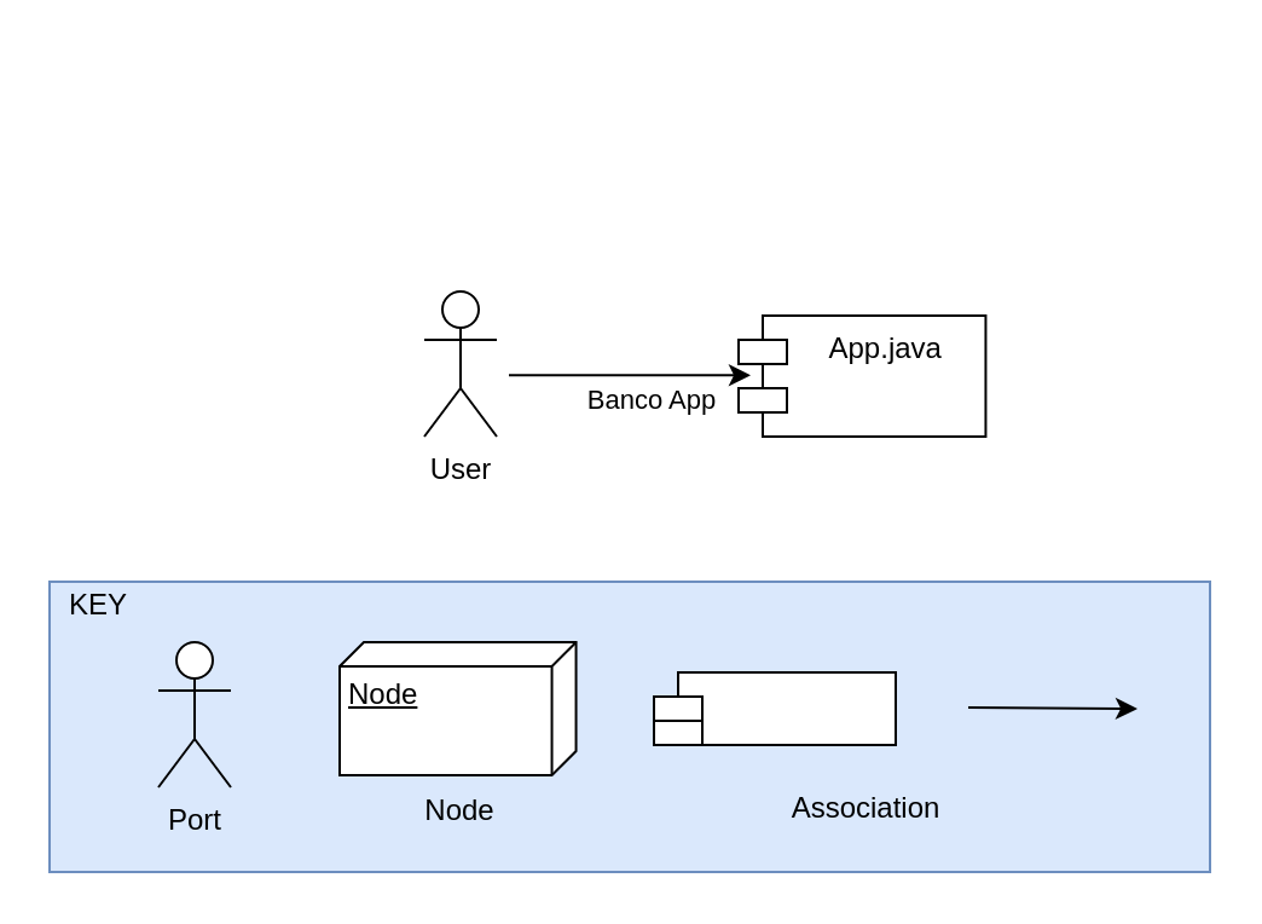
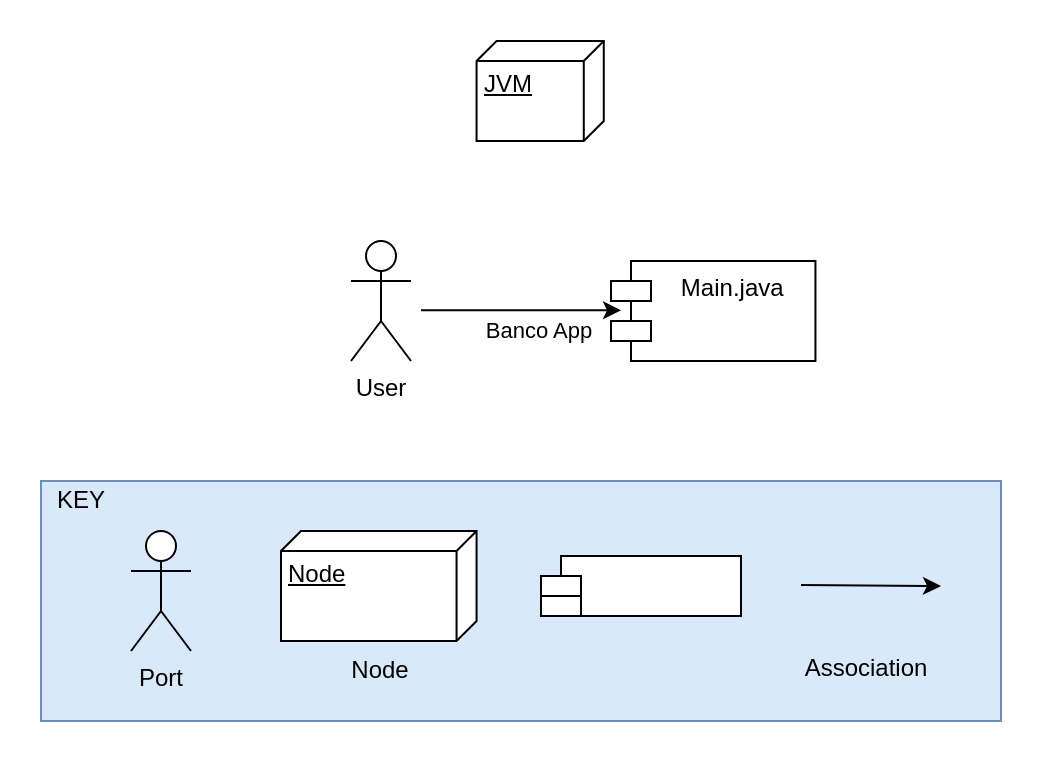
+ <mxCell id="6" value="JVM" style="verticalAlign=top;align=left;spacingTop=8;spacingLeft=2;spacingRight=12;shape=cube;size=10;direction=south;fontStyle=4;html=1;" parent="1" vertex="1"><mxGeometry x="237.78" y="20" width="63.61" height="50" as="geometry" /></mxCell>
- <mxCell id="5" value="App.java" style="shape=module;align=left;spacingLeft=20;align=center;verticalAlign=top;" parent="1" vertex="1"><mxGeometry x="305" y="130" width="102.22" height="50" as="geometry" /></mxCell>
+ <mxCell id="5" value="Main.java" style="shape=module;align=left;spacingLeft=20;align=center;verticalAlign=top;" parent="1" vertex="1"><mxGeometry x="305" y="130" width="102.22" height="50" as="geometry" /></mxCell>
- <mxCell id="13" value="Association" style="text;html=1;strokeColor=none;fillColor=none;align=center;verticalAlign=middle;whiteSpace=wrap;rounded=0;" parent="1" vertex="1"><mxGeometry x="328" y="319" width="60" height="30" as="geometry" /></mxCell>
+ <mxCell id="13" value="Association" style="text;html=1;strokeColor=none;fillColor=none;align=center;verticalAlign=middle;whiteSpace=wrap;rounded=0;" parent="1" vertex="1"><mxGeometry x="403" y="319" width="60" height="30" as="geometry" /></mxCell>
